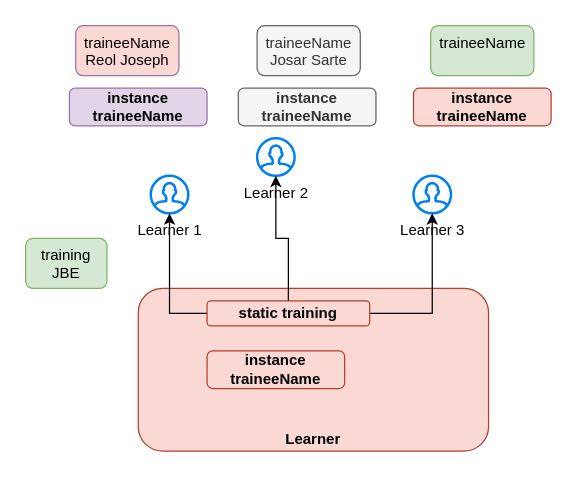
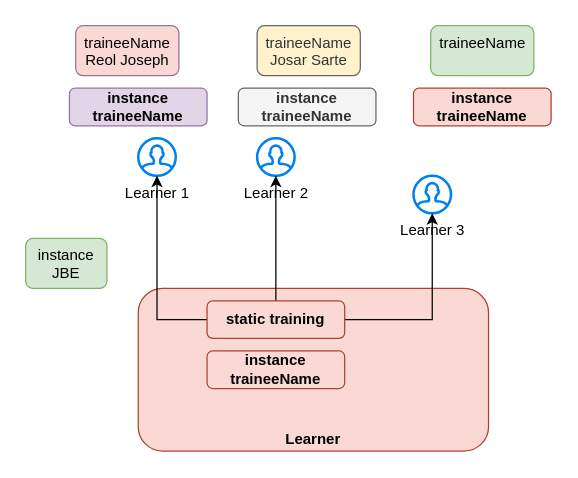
- <mxCell id="16" value="traineeName&lt;br&gt;Josar Sarte" style="rounded=1;whiteSpace=wrap;html=1;fillColor=#f5f5f5;strokeColor=#666666;verticalAlign=top;fontColor=#333333;" vertex="1" parent="1"><mxGeometry x="205" y="20" width="82.5" height="40" as="geometry" /></mxCell>
+ <mxCell id="16" value="traineeName&lt;br&gt;Josar Sarte" style="rounded=1;whiteSpace=wrap;html=1;fillColor=#fff2cc;strokeColor=#666666;verticalAlign=top;fontColor=#333333;" vertex="1" parent="1"><mxGeometry x="205" y="20" width="82.5" height="40" as="geometry" /></mxCell>
- <mxCell id="3" value="Learner 1" style="html=1;verticalLabelPosition=bottom;align=center;labelBackgroundColor=#ffffff;verticalAlign=top;strokeWidth=2;strokeColor=#0080F0;shadow=0;dashed=0;shape=mxgraph.ios7.icons.user;" vertex="1" parent="1"><mxGeometry x="120" y="140" width="30" height="30" as="geometry" /></mxCell>
+ <mxCell id="3" value="Learner 1" style="html=1;verticalLabelPosition=bottom;align=center;labelBackgroundColor=#ffffff;verticalAlign=top;strokeWidth=2;strokeColor=#0080F0;shadow=0;dashed=0;shape=mxgraph.ios7.icons.user;" vertex="1" parent="1"><mxGeometry x="110" y="110" width="30" height="30" as="geometry" /></mxCell>
- <mxCell id="14" value="training&lt;br&gt;JBE" style="rounded=1;whiteSpace=wrap;html=1;fillColor=#d5e8d4;strokeColor=#82b366;verticalAlign=top;" vertex="1" parent="1"><mxGeometry y="190" width="65" height="40" as="geometry" x="20" /></mxCell>
+ <mxCell id="14" value="instance&lt;br&gt;JBE" style="rounded=1;whiteSpace=wrap;html=1;fillColor=#d5e8d4;strokeColor=#82b366;verticalAlign=top;" vertex="1" parent="1"><mxGeometry y="190" width="65" height="40" as="geometry" x="20" /></mxCell>
- <mxCell id="9" value="static training" style="rounded=1;whiteSpace=wrap;html=1;fillColor=#fad9d5;strokeColor=#ae4132;fontStyle=1;" vertex="1" parent="1"><mxGeometry x="165" y="240" width="130" height="20" as="geometry" /></mxCell>
+ <mxCell id="9" value="static training" style="rounded=1;whiteSpace=wrap;html=1;fillColor=#fad9d5;strokeColor=#ae4132;fontStyle=1;" vertex="1" parent="1"><mxGeometry x="165" y="240" width="110" height="30" as="geometry" /></mxCell>
